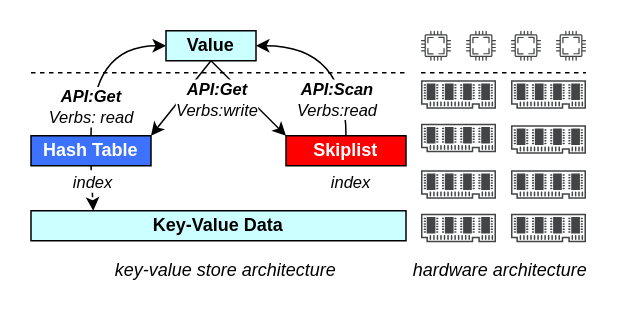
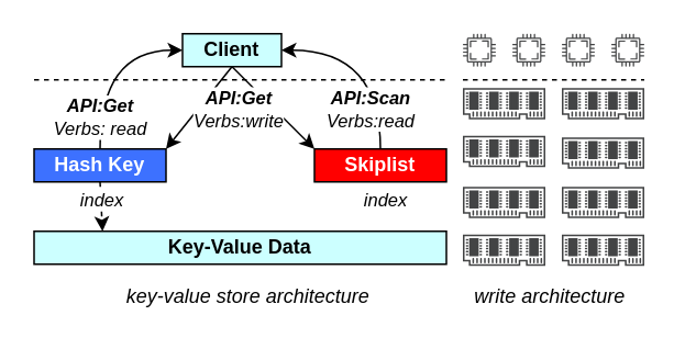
- <mxCell id="11" value="&lt;b&gt;Value&lt;/b&gt;" style="rounded=0;whiteSpace=wrap;html=1;fillColor=#CCFFFF;" vertex="1" diagramName="Rectangle" diagramCategory="general" parent="1"><mxGeometry x="110" y="20" width="60" height="20" as="geometry" /></mxCell>
+ <mxCell id="11" value="&lt;b&gt;Client&lt;/b&gt;" style="rounded=0;whiteSpace=wrap;html=1;fillColor=#CCFFFF;" vertex="1" diagramName="Rectangle" diagramCategory="general" parent="1"><mxGeometry x="110" y="20" width="60" height="20" as="geometry" /></mxCell>
- <mxCell id="6" value="&lt;font color=&quot;#ffffff&quot;&gt;&lt;b&gt;Hash Table&lt;/b&gt;&lt;/font&gt;" style="rounded=0;whiteSpace=wrap;html=1;fillColor=#3D71FF;" vertex="1" diagramName="Rectangle" diagramCategory="general" parent="1"><mxGeometry x="20" y="90" width="80" height="20" as="geometry" /></mxCell>
+ <mxCell id="6" value="&lt;font color=&quot;#ffffff&quot;&gt;&lt;b&gt;Hash Key&lt;/b&gt;&lt;/font&gt;" style="rounded=0;whiteSpace=wrap;html=1;fillColor=#3D71FF;" vertex="1" diagramName="Rectangle" diagramCategory="general" parent="1"><mxGeometry x="20" y="90" width="80" height="20" as="geometry" /></mxCell>
- <mxCell id="31" value="&lt;i&gt;hardware architecture&lt;/i&gt;" style="text;html=1;strokeColor=none;fillColor=none;align=center;verticalAlign=middle;whiteSpace=wrap;rounded=0;" vertex="1" parent="1"><mxGeometry x="273" y="170" width="120" height="20" as="geometry" /></mxCell>
+ <mxCell id="31" value="&lt;i&gt;write architecture&lt;/i&gt;" style="text;html=1;strokeColor=none;fillColor=none;align=center;verticalAlign=middle;whiteSpace=wrap;rounded=0;" vertex="1" parent="1"><mxGeometry x="273" y="170" width="120" height="20" as="geometry" /></mxCell>
